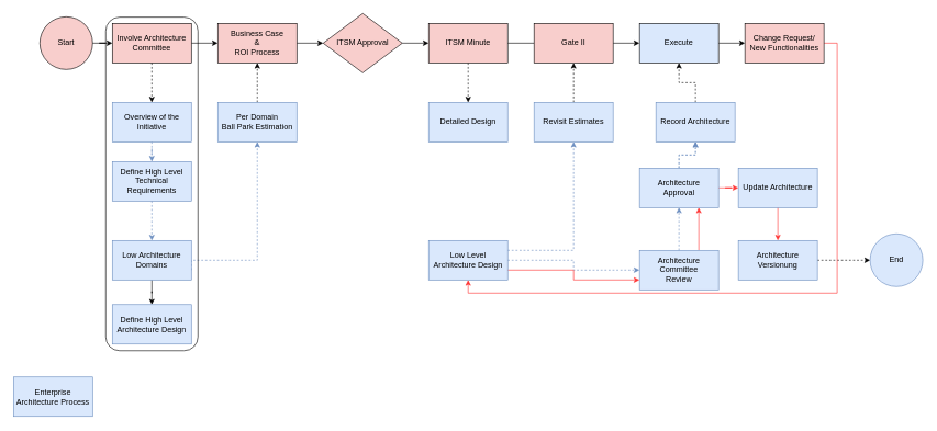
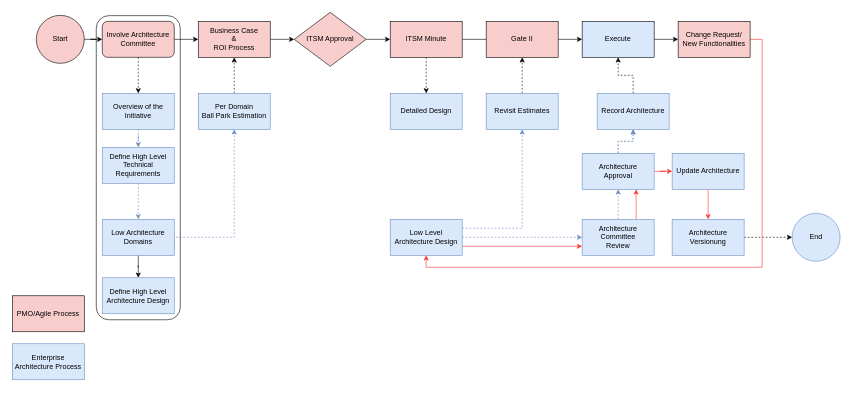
- <mxCell id="32" value="Involve Architecture Committee&lt;br&gt;" style="rounded=0;whiteSpace=wrap;html=1;fillColor=#f8cecc;strokeColor=#000000;" vertex="1" parent="1"><mxGeometry x="170" y="35" width="120" height="60" as="geometry" /></mxCell>
+ <mxCell id="32" value="Involve Architecture Committee&lt;br&gt;" style="whiteSpace=wrap;html=1;fillColor=#f8cecc;strokeColor=#000000;rounded=1;" vertex="1" parent="1"><mxGeometry x="170" y="35" width="120" height="60" as="geometry" /></mxCell>
- <mxCell id="4" value="Architecture Committee&lt;br&gt;Review&lt;br&gt;" style="rounded=0;whiteSpace=wrap;html=1;fillColor=#dae8fc;strokeColor=#6c8ebf;" vertex="1" parent="1"><mxGeometry x="970" y="380" width="120" height="60" as="geometry" /></mxCell>
+ <mxCell id="4" value="Architecture Committee&lt;br&gt;Review&lt;br&gt;" style="rounded=0;whiteSpace=wrap;html=1;fillColor=#dae8fc;strokeColor=#6c8ebf;" vertex="1" parent="1"><mxGeometry x="970" y="365" width="120" height="60" as="geometry" /></mxCell>
+ <mxCell id="50" value="PMO/Agile Process&lt;br&gt;" style="rounded=0;whiteSpace=wrap;html=1;fillColor=#f8cecc;strokeColor=#000000;" vertex="1" parent="1"><mxGeometry y="492.5" width="120" height="60" as="geometry" x="20" /></mxCell>
